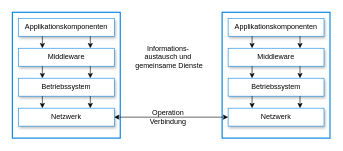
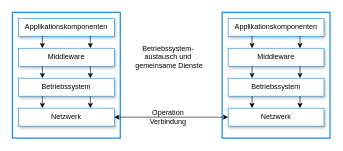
- <mxCell id="24" value="Informations-&lt;br&gt;austausch und&lt;br&gt;&amp;nbsp;gemeinsame Dienste" style="text;html=1;strokeColor=none;fillColor=none;align=center;verticalAlign=middle;whiteSpace=wrap;rounded=0;shadow=1;" vertex="1" parent="1"><mxGeometry x="210" y="70" width="140" height="50" as="geometry" /></mxCell>
+ <mxCell id="24" value="Betriebssystem-&lt;br&gt;austausch und&lt;br&gt;&amp;nbsp;gemeinsame Dienste" style="text;html=1;strokeColor=none;fillColor=none;align=center;verticalAlign=middle;whiteSpace=wrap;rounded=0;shadow=1;" vertex="1" parent="1"><mxGeometry x="210" y="70" width="140" height="50" as="geometry" /></mxCell>
